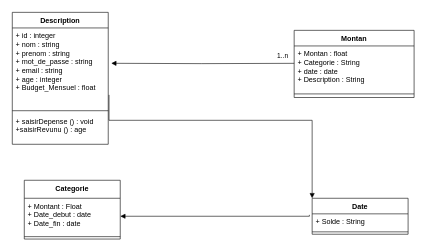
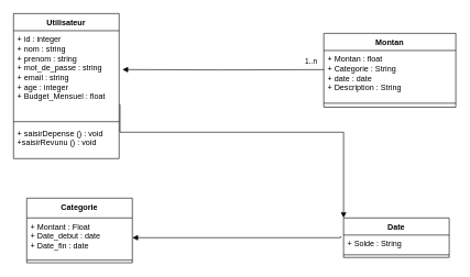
- <mxCell id="2" value="Description" style="swimlane;fontStyle=1;align=center;verticalAlign=top;childLayout=stackLayout;horizontal=1;startSize=26;horizontalStack=0;resizeParent=1;resizeParentMax=0;resizeLast=0;collapsible=1;marginBottom=0;whiteSpace=wrap;html=1;" vertex="1" parent="1"><mxGeometry x="20" y="20" width="160" height="220" as="geometry" /></mxCell>
+ <mxCell id="2" value="Utilisateur" style="swimlane;fontStyle=1;align=center;verticalAlign=top;childLayout=stackLayout;horizontal=1;startSize=26;horizontalStack=0;resizeParent=1;resizeParentMax=0;resizeLast=0;collapsible=1;marginBottom=0;whiteSpace=wrap;html=1;" vertex="1" parent="1"><mxGeometry x="20" y="20" width="160" height="220" as="geometry" /></mxCell>
- <mxCell id="5" value="+ saisirDepense () : void&lt;br&gt;+saisirRevunu () : age" style="text;strokeColor=none;fillColor=none;align=left;verticalAlign=top;spacingLeft=4;spacingRight=4;overflow=hidden;rotatable=0;points=[[0,0.5],[1,0.5]];portConstraint=eastwest;whiteSpace=wrap;html=1;" vertex="1" parent="2"><mxGeometry y="168" width="160" height="52" as="geometry" /></mxCell>
+ <mxCell id="5" value="+ saisirDepense () : void&lt;br&gt;+saisirRevunu () : void" style="text;strokeColor=none;fillColor=none;align=left;verticalAlign=top;spacingLeft=4;spacingRight=4;overflow=hidden;rotatable=0;points=[[0,0.5],[1,0.5]];portConstraint=eastwest;whiteSpace=wrap;html=1;" vertex="1" parent="2"><mxGeometry y="168" width="160" height="52" as="geometry" /></mxCell>
